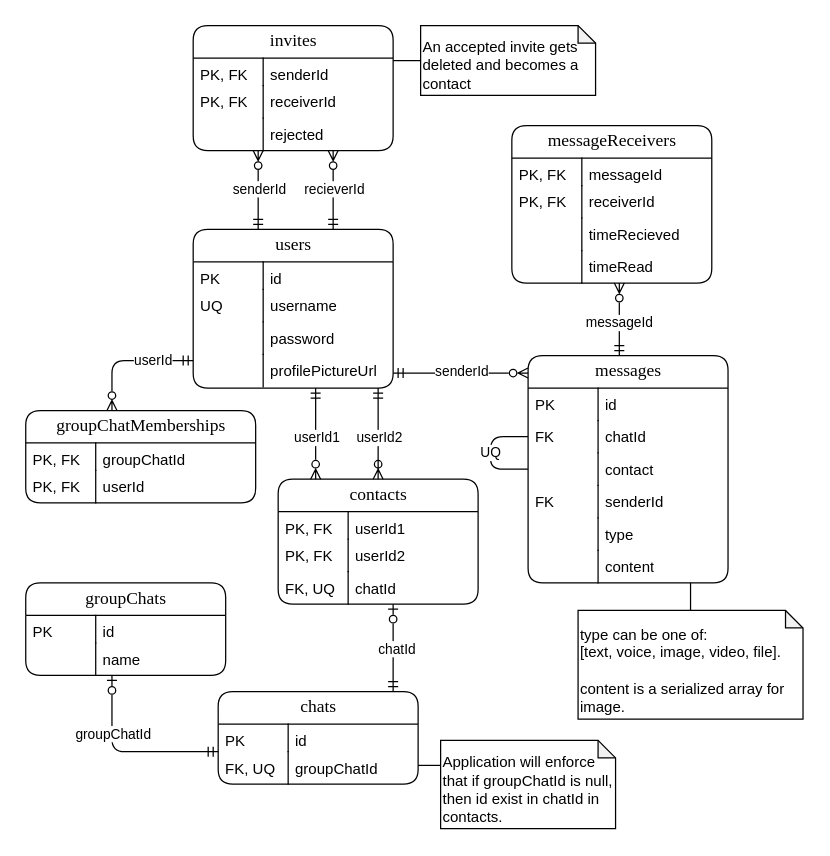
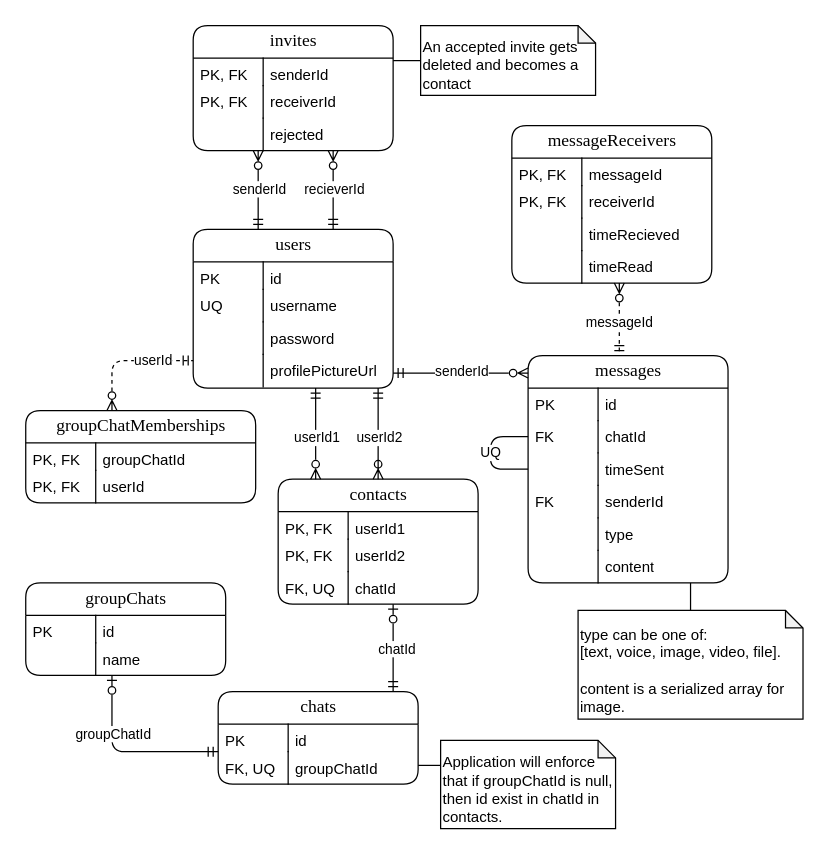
- <mxCell id="61" style="edgeStyle=orthogonalEdgeStyle;html=1;startArrow=ERzeroToMany;startFill=0;endArrow=ERmandOne;endFill=0;" parent="1" source="63" target="47" edge="1"><mxGeometry relative="1" as="geometry"><Array as="points"><mxPoint x="495" y="260" /><mxPoint x="495" y="260" /></Array></mxGeometry></mxCell>
+ <mxCell id="61" style="edgeStyle=orthogonalEdgeStyle;html=1;startArrow=ERzeroToMany;startFill=0;endArrow=ERmandOne;endFill=0;dashed=1;" parent="1" source="63" target="47" edge="1"><mxGeometry relative="1" as="geometry"><Array as="points"><mxPoint x="495" y="260" /><mxPoint x="495" y="260" /></Array></mxGeometry></mxCell>
- <mxCell id="80" style="edgeStyle=orthogonalEdgeStyle;html=1;endArrow=ERmandOne;endFill=0;startArrow=ERzeroToMany;startFill=0;" edge="1" parent="1" source="82" target="2"><mxGeometry relative="1" as="geometry"><Array as="points"><mxPoint x="89" y="288" /></Array></mxGeometry></mxCell>
+ <mxCell id="80" style="edgeStyle=orthogonalEdgeStyle;html=1;endArrow=ERmandOne;endFill=0;startArrow=ERzeroToMany;startFill=0;dashed=1;" edge="1" parent="1" source="82" target="2"><mxGeometry relative="1" as="geometry"><Array as="points"><mxPoint x="89" y="288" /></Array></mxGeometry></mxCell>
- <mxCell id="53" value="contact" style="shape=partialRectangle;top=0;left=0;right=0;bottom=0;html=1;align=left;verticalAlign=top;fillColor=none;spacingLeft=60;spacingRight=4;whiteSpace=wrap;overflow=hidden;rotatable=0;points=[[0,0.5],[1,0.5]];portConstraint=eastwest;dropTarget=0;rounded=1;" parent="47" vertex="1"><mxGeometry y="78" width="160" height="26" as="geometry" /></mxCell>
+ <mxCell id="53" value="timeSent" style="shape=partialRectangle;top=0;left=0;right=0;bottom=0;html=1;align=left;verticalAlign=top;fillColor=none;spacingLeft=60;spacingRight=4;whiteSpace=wrap;overflow=hidden;rotatable=0;points=[[0,0.5],[1,0.5]];portConstraint=eastwest;dropTarget=0;rounded=1;" parent="47" vertex="1"><mxGeometry y="78" width="160" height="26" as="geometry" /></mxCell>
